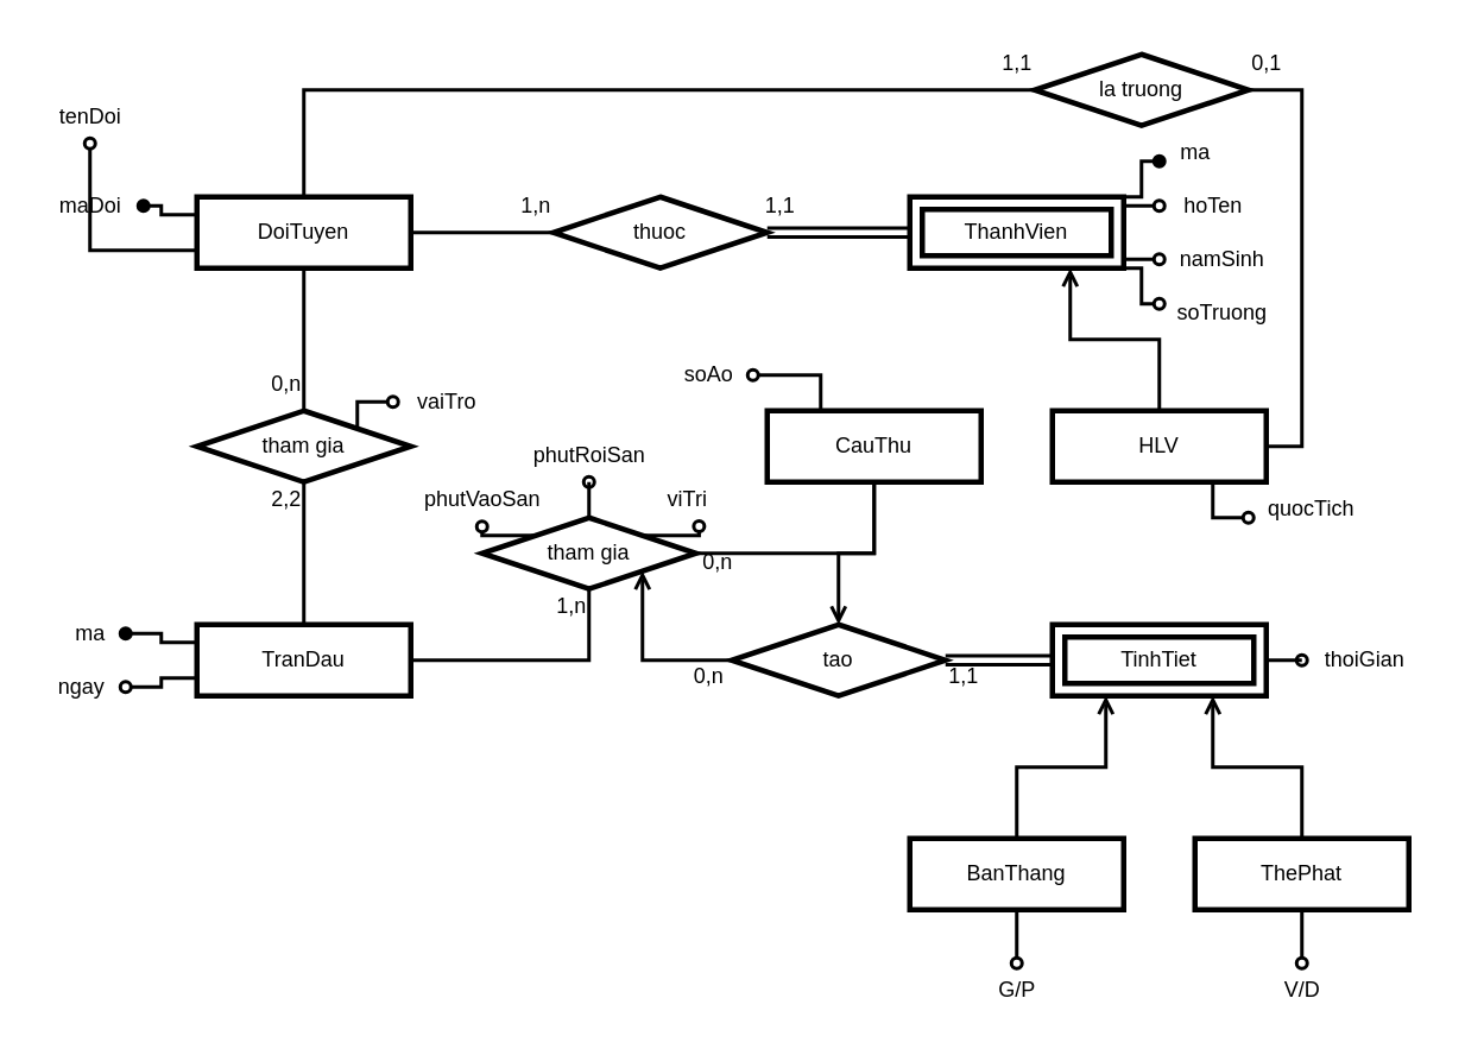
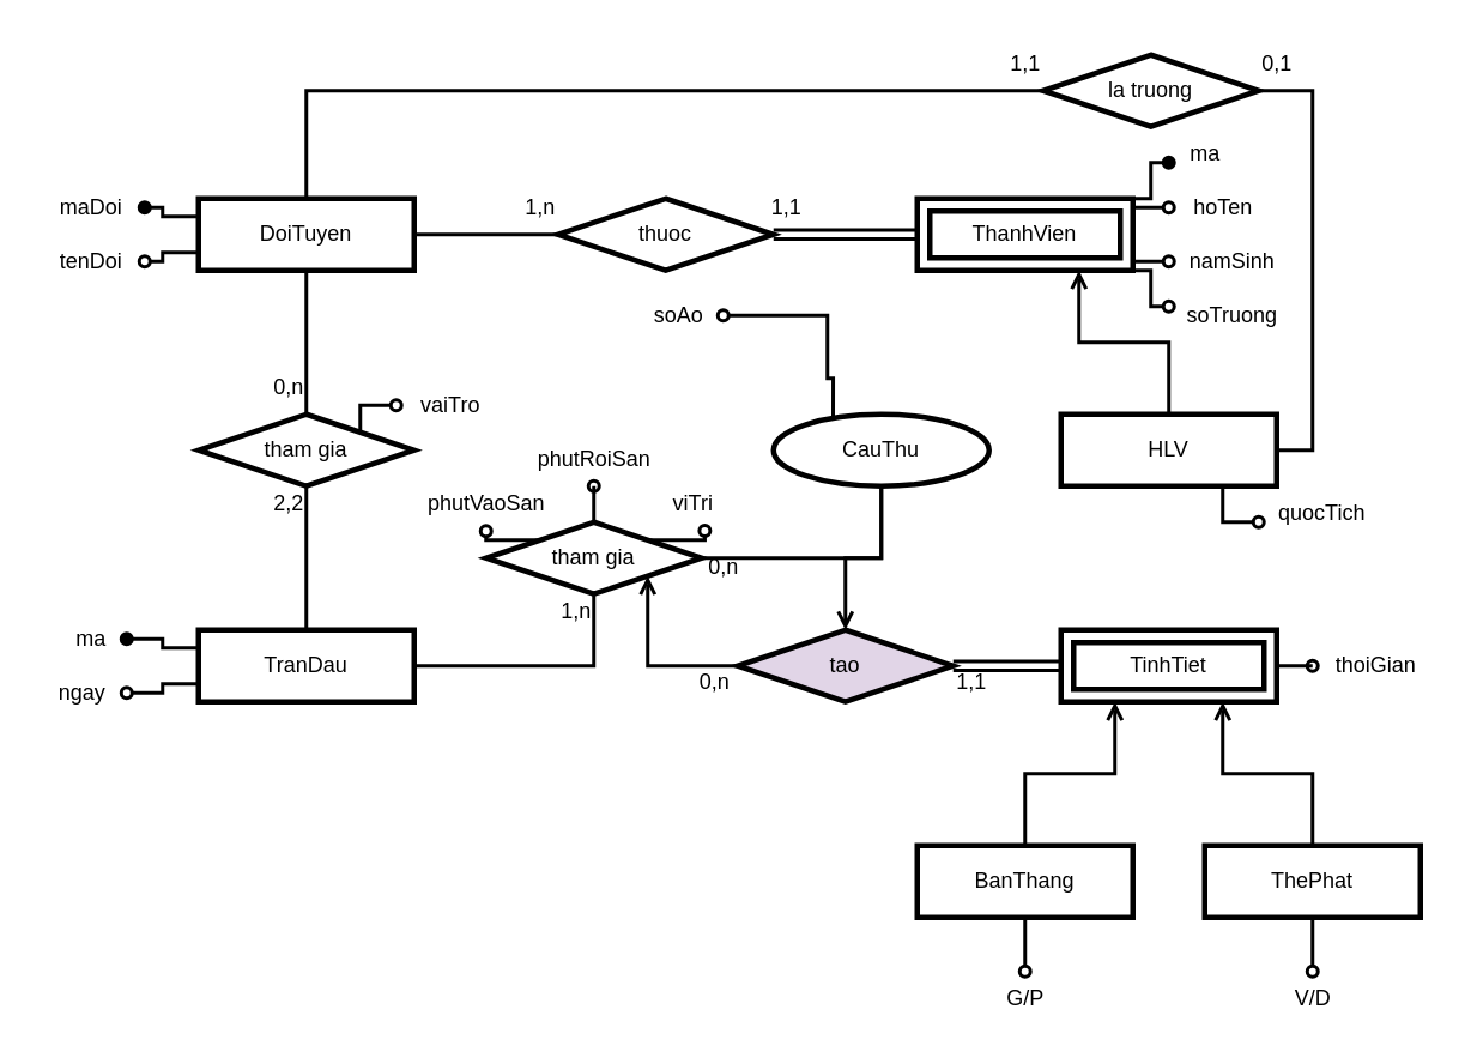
- <mxCell id="47" value="tenDoi" style="text;html=1;align=center;verticalAlign=middle;resizable=0;points=[];autosize=1;strokeColor=none;fillColor=none;" vertex="1" parent="1"><mxGeometry x="20" y="50" width="60" height="30" as="geometry" /></mxCell>
+ <mxCell id="47" value="tenDoi" style="text;html=1;align=center;verticalAlign=middle;resizable=0;points=[];autosize=1;strokeColor=none;fillColor=none;" vertex="1" parent="1"><mxGeometry x="20" y="130" width="60" height="30" as="geometry" /></mxCell>
- <mxCell id="52" value="soAo" style="text;html=1;align=center;verticalAlign=middle;resizable=0;points=[];autosize=1;strokeColor=none;fillColor=none;" vertex="1" parent="1"><mxGeometry x="372" y="195" width="50" height="30" as="geometry" /></mxCell>
+ <mxCell id="52" value="soAo" style="text;html=1;align=center;verticalAlign=middle;resizable=0;points=[];autosize=1;strokeColor=none;fillColor=none;" vertex="1" parent="1"><mxGeometry x="352" y="160" width="50" height="30" as="geometry" /></mxCell>
- <mxCell id="10" value="CauThu" style="rounded=0;whiteSpace=wrap;html=1;strokeWidth=3;" vertex="1" parent="1"><mxGeometry x="430" y="230" width="120" height="40" as="geometry" /></mxCell>
+ <mxCell id="10" value="CauThu" style="ellipse;whiteSpace=wrap;html=1;strokeWidth=3;" vertex="1" parent="1"><mxGeometry x="430" y="230" width="120" height="40" as="geometry" /></mxCell>
- <mxCell id="36" value="tao" style="rhombus;whiteSpace=wrap;html=1;strokeWidth=3;" vertex="1" parent="1"><mxGeometry x="410" y="350" width="120" height="40" as="geometry" /></mxCell>
+ <mxCell id="36" value="tao" style="rhombus;whiteSpace=wrap;html=1;strokeWidth=3;fillColor=#e1d5e7;" vertex="1" parent="1"><mxGeometry x="410" y="350" width="120" height="40" as="geometry" /></mxCell>
